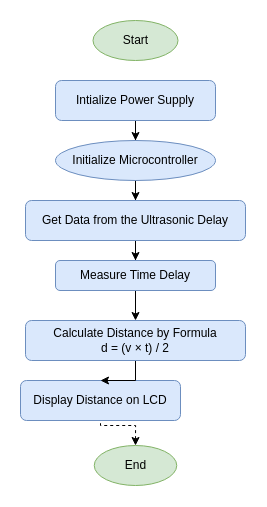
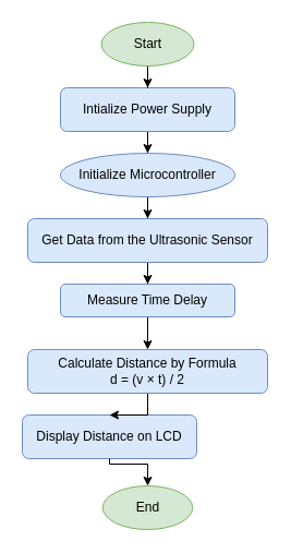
+ <mxCell id="11" style="edgeStyle=orthogonalEdgeStyle;rounded=0;orthogonalLoop=1;jettySize=auto;html=1;" parent="1" source="12" target="3" edge="1"><mxGeometry relative="1" as="geometry" /></mxCell>
- <mxCell id="7" value="Get Data from the Ultrasonic Delay" style="rounded=1;whiteSpace=wrap;html=1;fillColor=#dae8fc;strokeColor=#6c8ebf;" parent="1" vertex="1"><mxGeometry x="25" y="200" width="220" height="40" as="geometry" /></mxCell>
+ <mxCell id="7" value="Get Data from the Ultrasonic Sensor" style="rounded=1;whiteSpace=wrap;html=1;fillColor=#dae8fc;strokeColor=#6c8ebf;" parent="1" vertex="1"><mxGeometry x="25" y="200" width="220" height="40" as="geometry" /></mxCell>
- <mxCell id="13" style="edgeStyle=orthogonalEdgeStyle;rounded=0;orthogonalLoop=1;jettySize=auto;html=1;startArrow=classic;startFill=1;endArrow=none;endFill=0;dashed=1;" parent="1" source="14" target="10" edge="1"><mxGeometry relative="1" as="geometry" /></mxCell>
+ <mxCell id="13" style="edgeStyle=orthogonalEdgeStyle;rounded=0;orthogonalLoop=1;jettySize=auto;html=1;startArrow=classic;startFill=1;endArrow=none;endFill=0;" parent="1" source="14" target="10" edge="1"><mxGeometry relative="1" as="geometry" /></mxCell>
